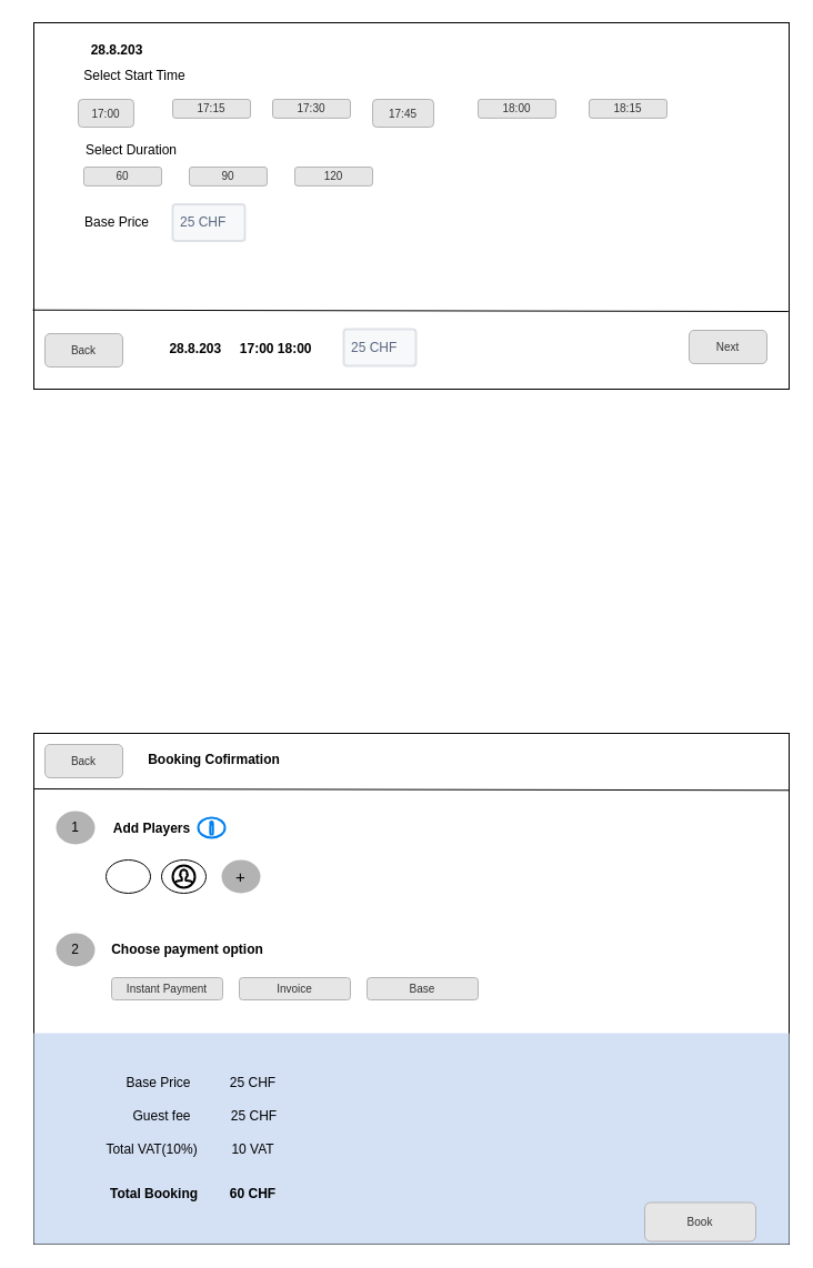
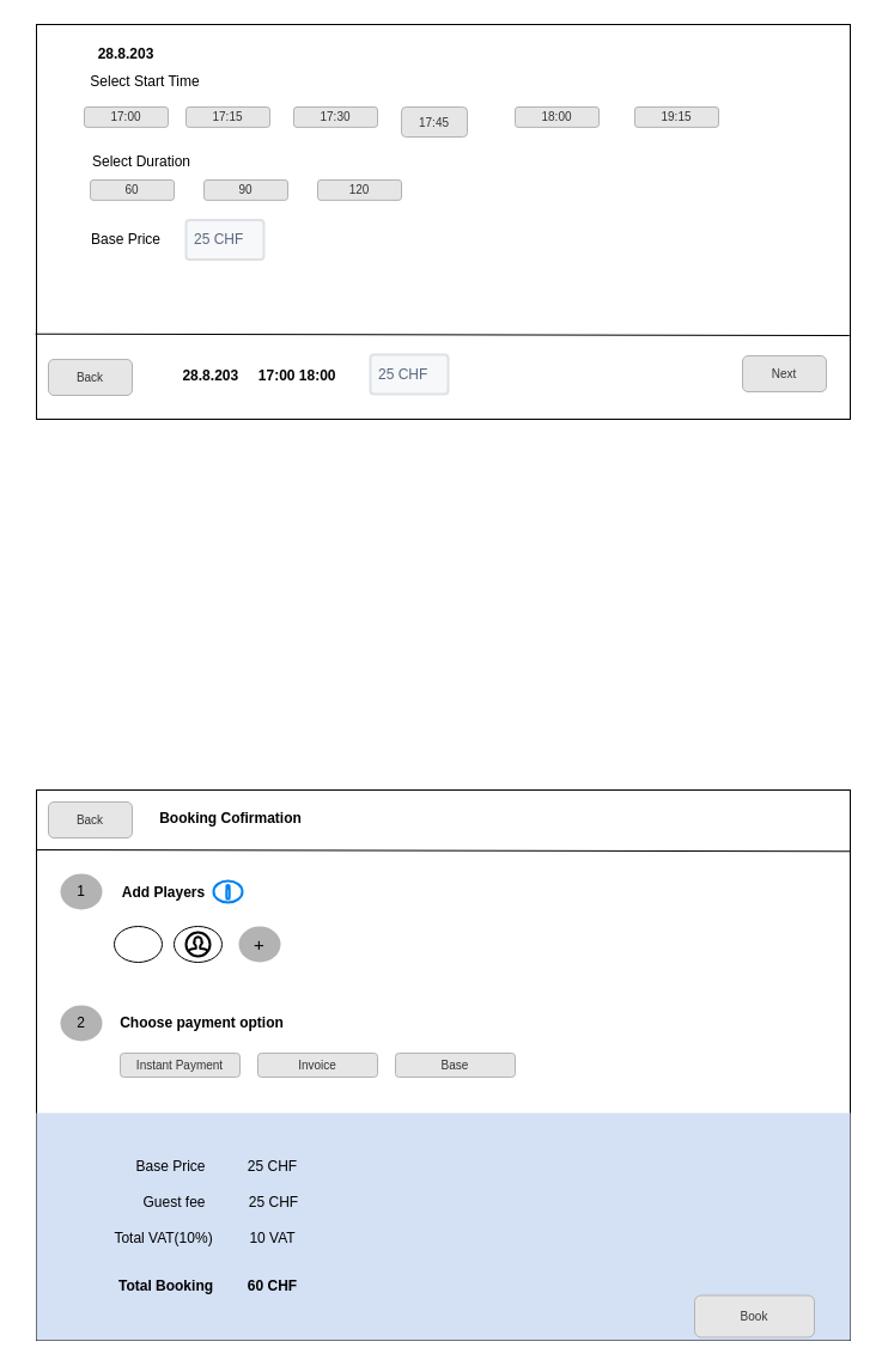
- <mxCell id="9" value="18:15" style="rounded=1;html=1;shadow=0;dashed=0;whiteSpace=wrap;fontSize=10;fillColor=#E6E6E6;align=center;strokeColor=#B3B3B3;fontColor=#333333;" vertex="1" parent="1"><mxGeometry x="530" y="89" width="70" height="16.88" as="geometry" /></mxCell>
+ <mxCell id="9" value="19:15" style="rounded=1;html=1;shadow=0;dashed=0;whiteSpace=wrap;fontSize=10;fillColor=#E6E6E6;align=center;strokeColor=#B3B3B3;fontColor=#333333;" vertex="1" parent="1"><mxGeometry x="530" y="89" width="70" height="16.88" as="geometry" /></mxCell>
- <mxCell id="4" value="17:00" style="rounded=1;html=1;shadow=0;dashed=0;whiteSpace=wrap;fontSize=10;fillColor=#E6E6E6;align=center;strokeColor=#B3B3B3;fontColor=#333333;" vertex="1" parent="1"><mxGeometry x="70" y="89" width="50" height="25" as="geometry" /></mxCell>
+ <mxCell id="4" value="17:00" style="rounded=1;html=1;shadow=0;dashed=0;whiteSpace=wrap;fontSize=10;fillColor=#E6E6E6;align=center;strokeColor=#B3B3B3;fontColor=#333333;" vertex="1" parent="1"><mxGeometry x="70" y="89" width="70" height="16.88" as="geometry" /></mxCell>
